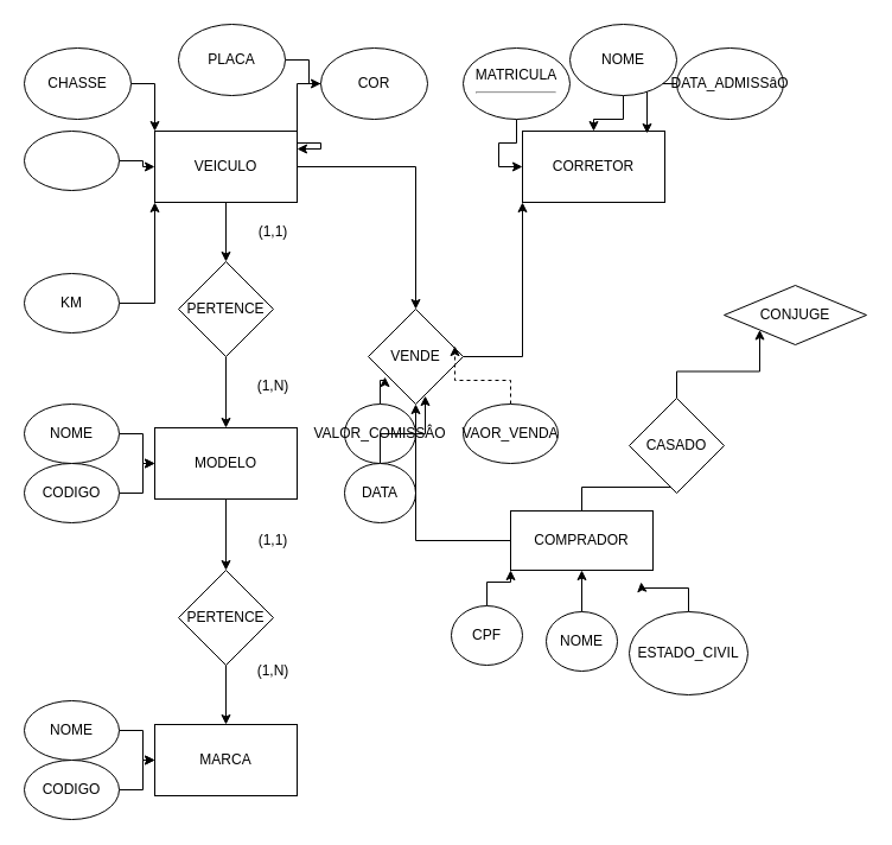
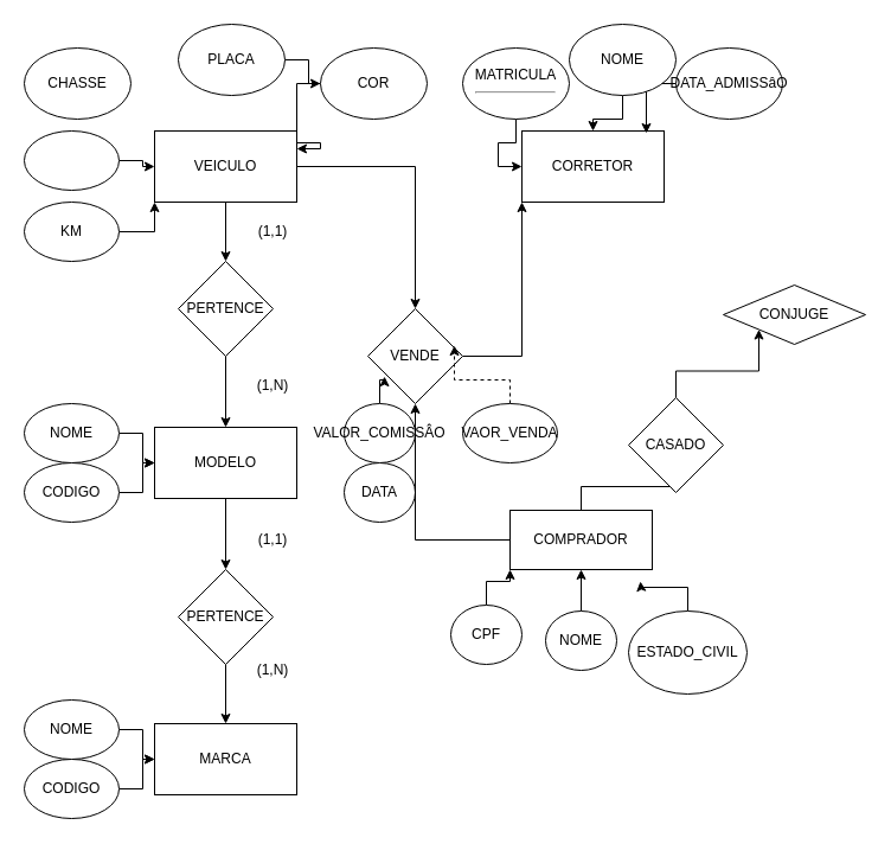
- <mxCell id="16" style="edgeStyle=orthogonalEdgeStyle;rounded=0;orthogonalLoop=1;jettySize=auto;html=1;entryX=0;entryY=0;entryDx=0;entryDy=0;" edge="1" parent="1" source="17" target="4"><mxGeometry relative="1" as="geometry" /></mxCell>
- <mxCell id="21" value="KM" style="ellipse;whiteSpace=wrap;html=1;" vertex="1" parent="1"><mxGeometry x="20" y="230" width="80" height="50" as="geometry" /></mxCell>
+ <mxCell id="21" value="KM" style="ellipse;whiteSpace=wrap;html=1;" vertex="1" parent="1"><mxGeometry x="20" y="170" width="80" height="50" as="geometry" /></mxCell>
- <mxCell id="45" style="edgeStyle=orthogonalEdgeStyle;rounded=0;orthogonalLoop=1;jettySize=auto;html=1;entryX=0.6;entryY=0.913;entryDx=0;entryDy=0;entryPerimeter=0;" edge="1" parent="1" source="46" target="35"><mxGeometry relative="1" as="geometry" /></mxCell>
